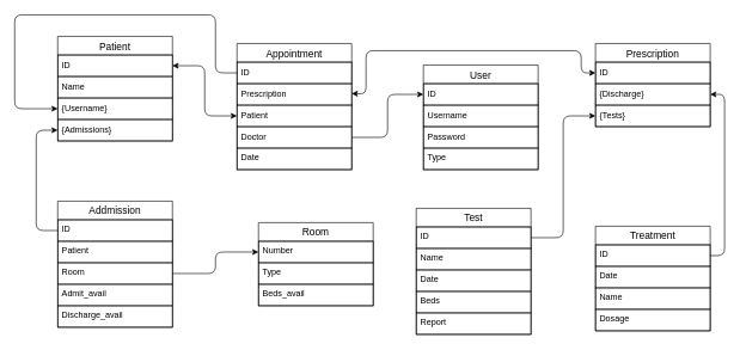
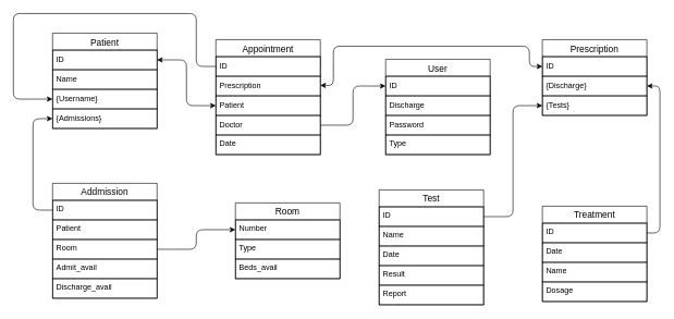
- <mxCell id="9" value="Username" style="text;strokeColor=default;fillColor=none;spacingLeft=4;spacingRight=4;overflow=hidden;rotatable=0;points=[[0,0.5],[1,0.5]];portConstraint=eastwest;fontSize=12;" vertex="1" parent="7"><mxGeometry y="56" width="160" height="30" as="geometry" /></mxCell>
+ <mxCell id="9" value="Discharge" style="text;strokeColor=default;fillColor=none;spacingLeft=4;spacingRight=4;overflow=hidden;rotatable=0;points=[[0,0.5],[1,0.5]];portConstraint=eastwest;fontSize=12;" vertex="1" parent="7"><mxGeometry y="56" width="160" height="30" as="geometry" /></mxCell>
- <mxCell id="22" value="Beds" style="text;strokeColor=default;fillColor=none;spacingLeft=4;spacingRight=4;overflow=hidden;rotatable=0;points=[[0,0.5],[1,0.5]];portConstraint=eastwest;fontSize=12;" vertex="1" parent="18"><mxGeometry y="116" width="160" height="30" as="geometry" /></mxCell>
+ <mxCell id="22" value="Result" style="text;strokeColor=default;fillColor=none;spacingLeft=4;spacingRight=4;overflow=hidden;rotatable=0;points=[[0,0.5],[1,0.5]];portConstraint=eastwest;fontSize=12;" vertex="1" parent="18"><mxGeometry y="116" width="160" height="30" as="geometry" /></mxCell>
